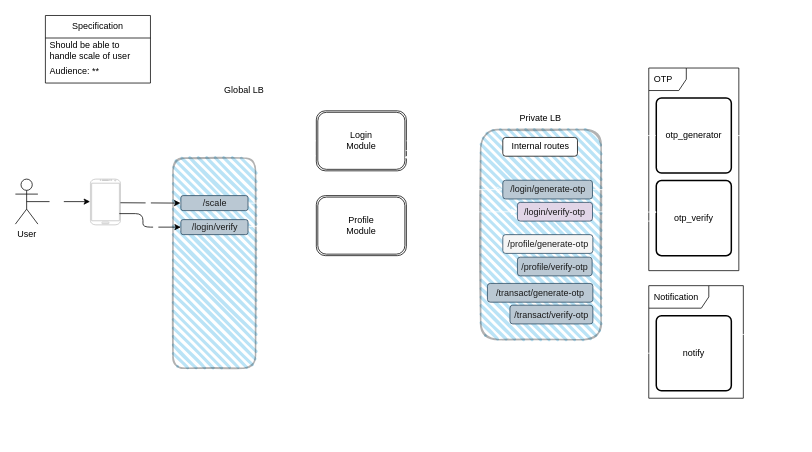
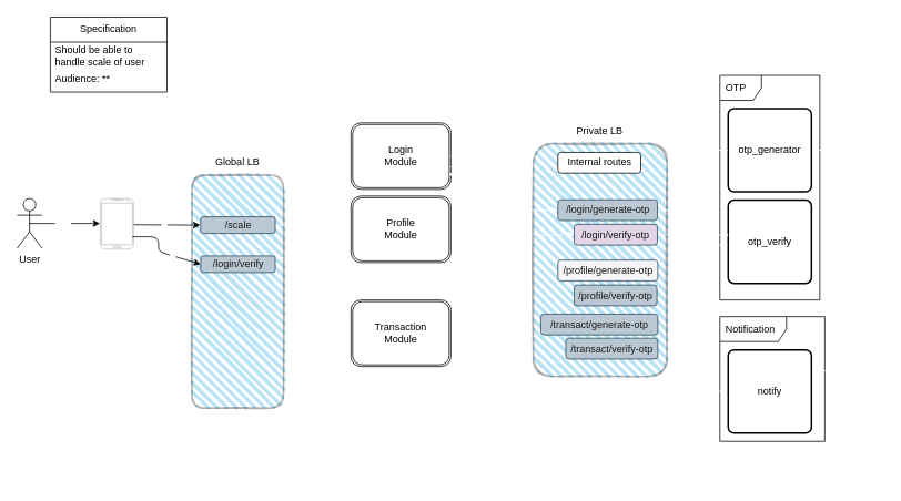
- <mxCell id="21" value="Global LB" style="text;html=1;strokeColor=none;fillColor=none;align=center;verticalAlign=middle;whiteSpace=wrap;rounded=0;" parent="1" vertex="1"><mxGeometry x="295.25" y="105" width="60" height="30" as="geometry" /></mxCell>
+ <mxCell id="21" value="Global LB" style="text;html=1;strokeColor=none;fillColor=none;align=center;verticalAlign=middle;whiteSpace=wrap;rounded=0;" parent="1" vertex="1"><mxGeometry x="255.25" y="180" width="60" height="30" as="geometry" /></mxCell>
- <mxCell id="42" style="edgeStyle=none;html=1;exitX=1;exitY=0.5;exitDx=0;exitDy=0;entryX=0;entryY=0.5;entryDx=0;entryDy=0;strokeColor=#FFFFFF;strokeWidth=1;fontColor=#FFFFFF;endArrow=open;" parent="1" source="18" target="36" edge="1"><mxGeometry relative="1" as="geometry"><Array as="points"><mxPoint x="580" y="187" /><mxPoint x="580" y="252" /></Array></mxGeometry></mxCell>
+ <mxCell id="42" style="edgeStyle=none;html=1;exitX=1;exitY=0.5;exitDx=0;exitDy=0;entryX=0;entryY=0.5;entryDx=0;entryDy=0;strokeColor=#FFFFFF;strokeWidth=1;fontColor=#FFFFFF;" parent="1" source="18" target="36" edge="1"><mxGeometry relative="1" as="geometry"><Array as="points"><mxPoint x="580" y="187" /><mxPoint x="580" y="252" /></Array></mxGeometry></mxCell>
- <mxCell id="19" value="Profile&lt;br&gt;Module" style="shape=ext;double=1;rounded=1;whiteSpace=wrap;html=1;" parent="1" vertex="1"><mxGeometry x="421" y="260" width="120" height="80" as="geometry" /></mxCell>
+ <mxCell id="19" value="Profile&lt;br&gt;Module" style="shape=ext;double=1;rounded=1;whiteSpace=wrap;html=1;" parent="1" vertex="1"><mxGeometry x="421" y="235" width="120" height="80" as="geometry" /></mxCell>
- <mxCell id="46" value="/login/verify" style="rounded=1;whiteSpace=wrap;html=1;fillColor=#bac8d3;strokeColor=#23445d;fontColor=#1A1A1A;" parent="1" vertex="1"><mxGeometry x="240.5" y="292" width="89.5" height="20" as="geometry" /></mxCell>
+ <mxCell id="46" value="/login/verify" style="rounded=1;whiteSpace=wrap;html=1;fillColor=#bac8d3;strokeColor=#23445d;fontColor=#1A1A1A;" parent="1" vertex="1"><mxGeometry x="240.5" y="307" width="89.5" height="20" as="geometry" /></mxCell>
+ <mxCell id="20" value="Transaction&lt;br&gt;Module" style="shape=ext;double=1;rounded=1;whiteSpace=wrap;html=1;" parent="1" vertex="1"><mxGeometry x="421" y="360" width="120" height="80" as="geometry" /></mxCell>
